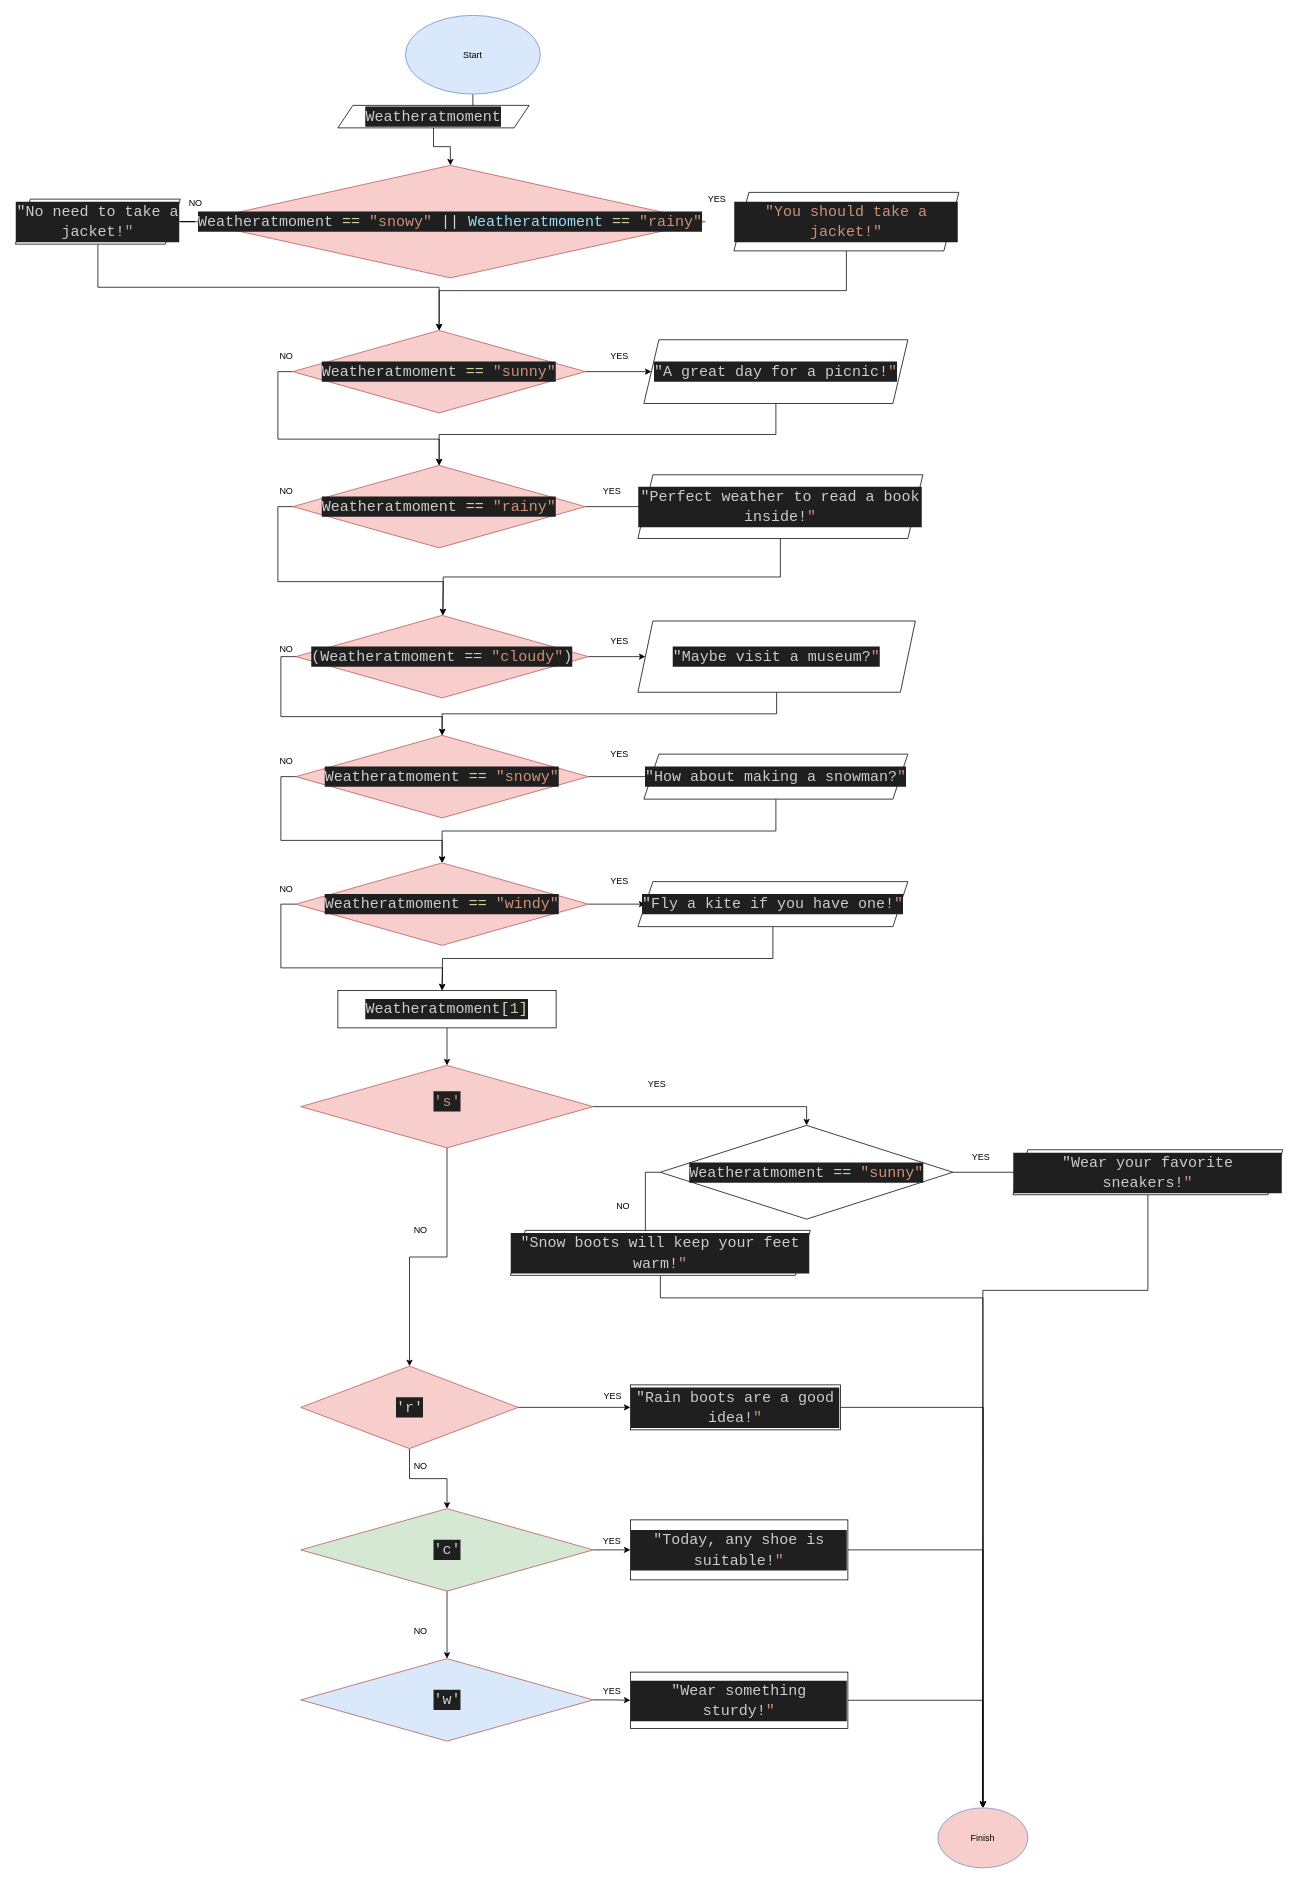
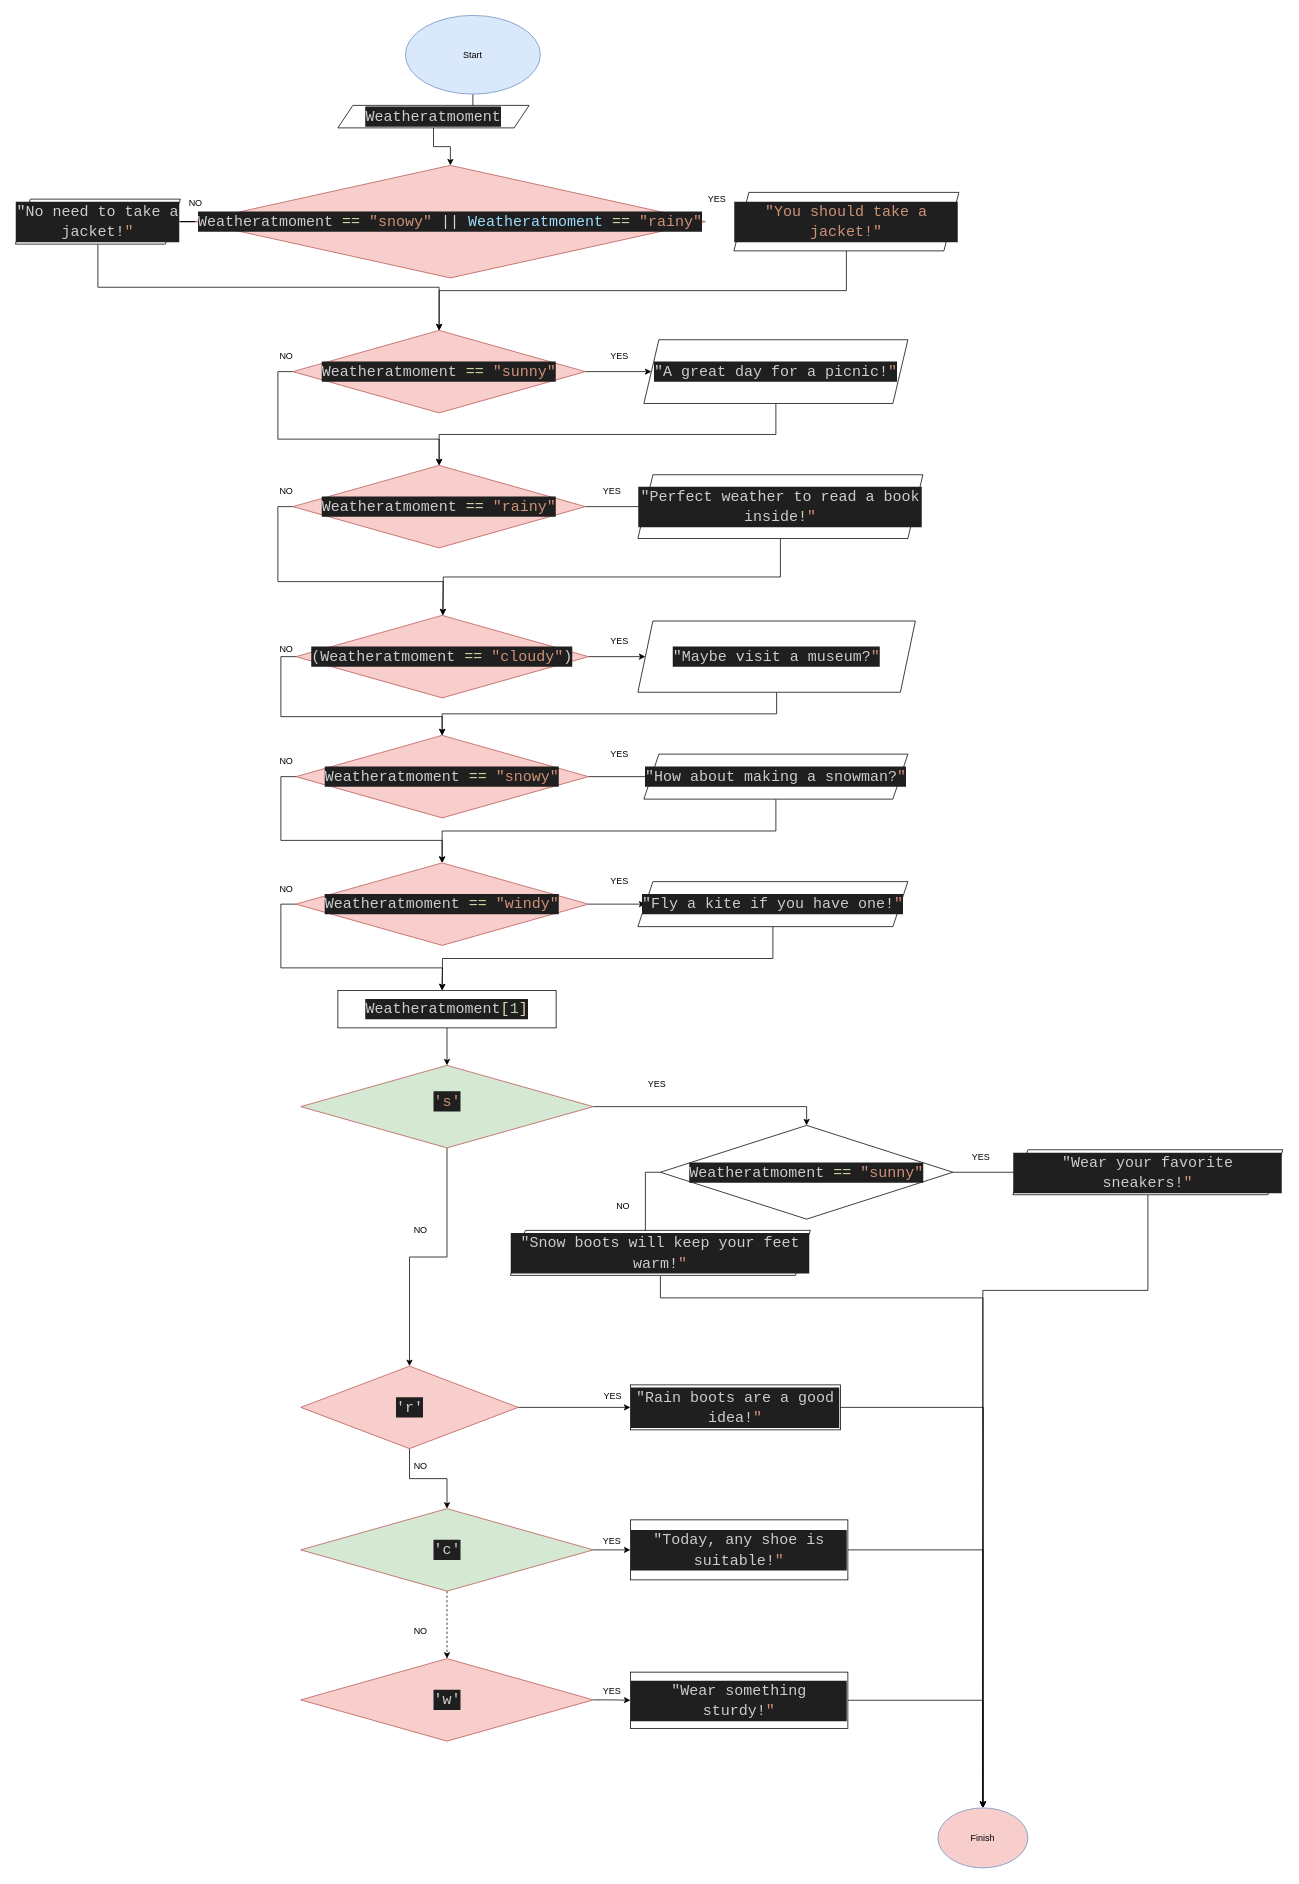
- <mxCell id="41" value="&#10;&lt;div style=&quot;color: rgb(204, 204, 204); background-color: rgb(31, 31, 31); font-family: Consolas, &amp;quot;Courier New&amp;quot;, monospace; font-weight: normal; font-size: 20px; line-height: 27px;&quot;&gt;&lt;div&gt;&lt;span style=&quot;color: #ce9178;&quot;&gt;'s'&lt;/span&gt;&lt;/div&gt;&lt;/div&gt;&#10;&#10;" style="rhombus;whiteSpace=wrap;html=1;fillColor=#f8cecc;strokeColor=#b85450;" parent="1" vertex="1"><mxGeometry x="400.5" y="1420" width="390" height="110" as="geometry" /></mxCell>
+ <mxCell id="41" value="&#10;&lt;div style=&quot;color: rgb(204, 204, 204); background-color: rgb(31, 31, 31); font-family: Consolas, &amp;quot;Courier New&amp;quot;, monospace; font-weight: normal; font-size: 20px; line-height: 27px;&quot;&gt;&lt;div&gt;&lt;span style=&quot;color: #ce9178;&quot;&gt;'s'&lt;/span&gt;&lt;/div&gt;&lt;/div&gt;&#10;&#10;" style="rhombus;whiteSpace=wrap;html=1;fillColor=#d5e8d4;strokeColor=#b85450;" parent="1" vertex="1"><mxGeometry x="400.5" y="1420" width="390" height="110" as="geometry" /></mxCell>
- <mxCell id="45" value="" style="edgeStyle=orthogonalEdgeStyle;rounded=0;orthogonalLoop=1;jettySize=auto;html=1;" parent="1" source="47" target="49" edge="1"><mxGeometry relative="1" as="geometry" /></mxCell>
+ <mxCell id="45" value="" style="edgeStyle=orthogonalEdgeStyle;rounded=0;orthogonalLoop=1;jettySize=auto;html=1;dashed=1;" parent="1" source="47" target="49" edge="1"><mxGeometry relative="1" as="geometry" /></mxCell>
- <mxCell id="49" value="&lt;div style=&quot;color: rgb(204, 204, 204); background-color: rgb(31, 31, 31); font-family: Consolas, &amp;quot;Courier New&amp;quot;, monospace; font-size: 20px; line-height: 27px;&quot;&gt;'w'&lt;/div&gt;" style="rhombus;whiteSpace=wrap;html=1;fillColor=#dae8fc;strokeColor=#b85450;" parent="1" vertex="1"><mxGeometry x="400.5" y="2211" width="390" height="110" as="geometry" /></mxCell>
+ <mxCell id="49" value="&lt;div style=&quot;color: rgb(204, 204, 204); background-color: rgb(31, 31, 31); font-family: Consolas, &amp;quot;Courier New&amp;quot;, monospace; font-size: 20px; line-height: 27px;&quot;&gt;'w'&lt;/div&gt;" style="rhombus;whiteSpace=wrap;html=1;fillColor=#f8cecc;strokeColor=#b85450;" parent="1" vertex="1"><mxGeometry x="400.5" y="2211" width="390" height="110" as="geometry" /></mxCell>
